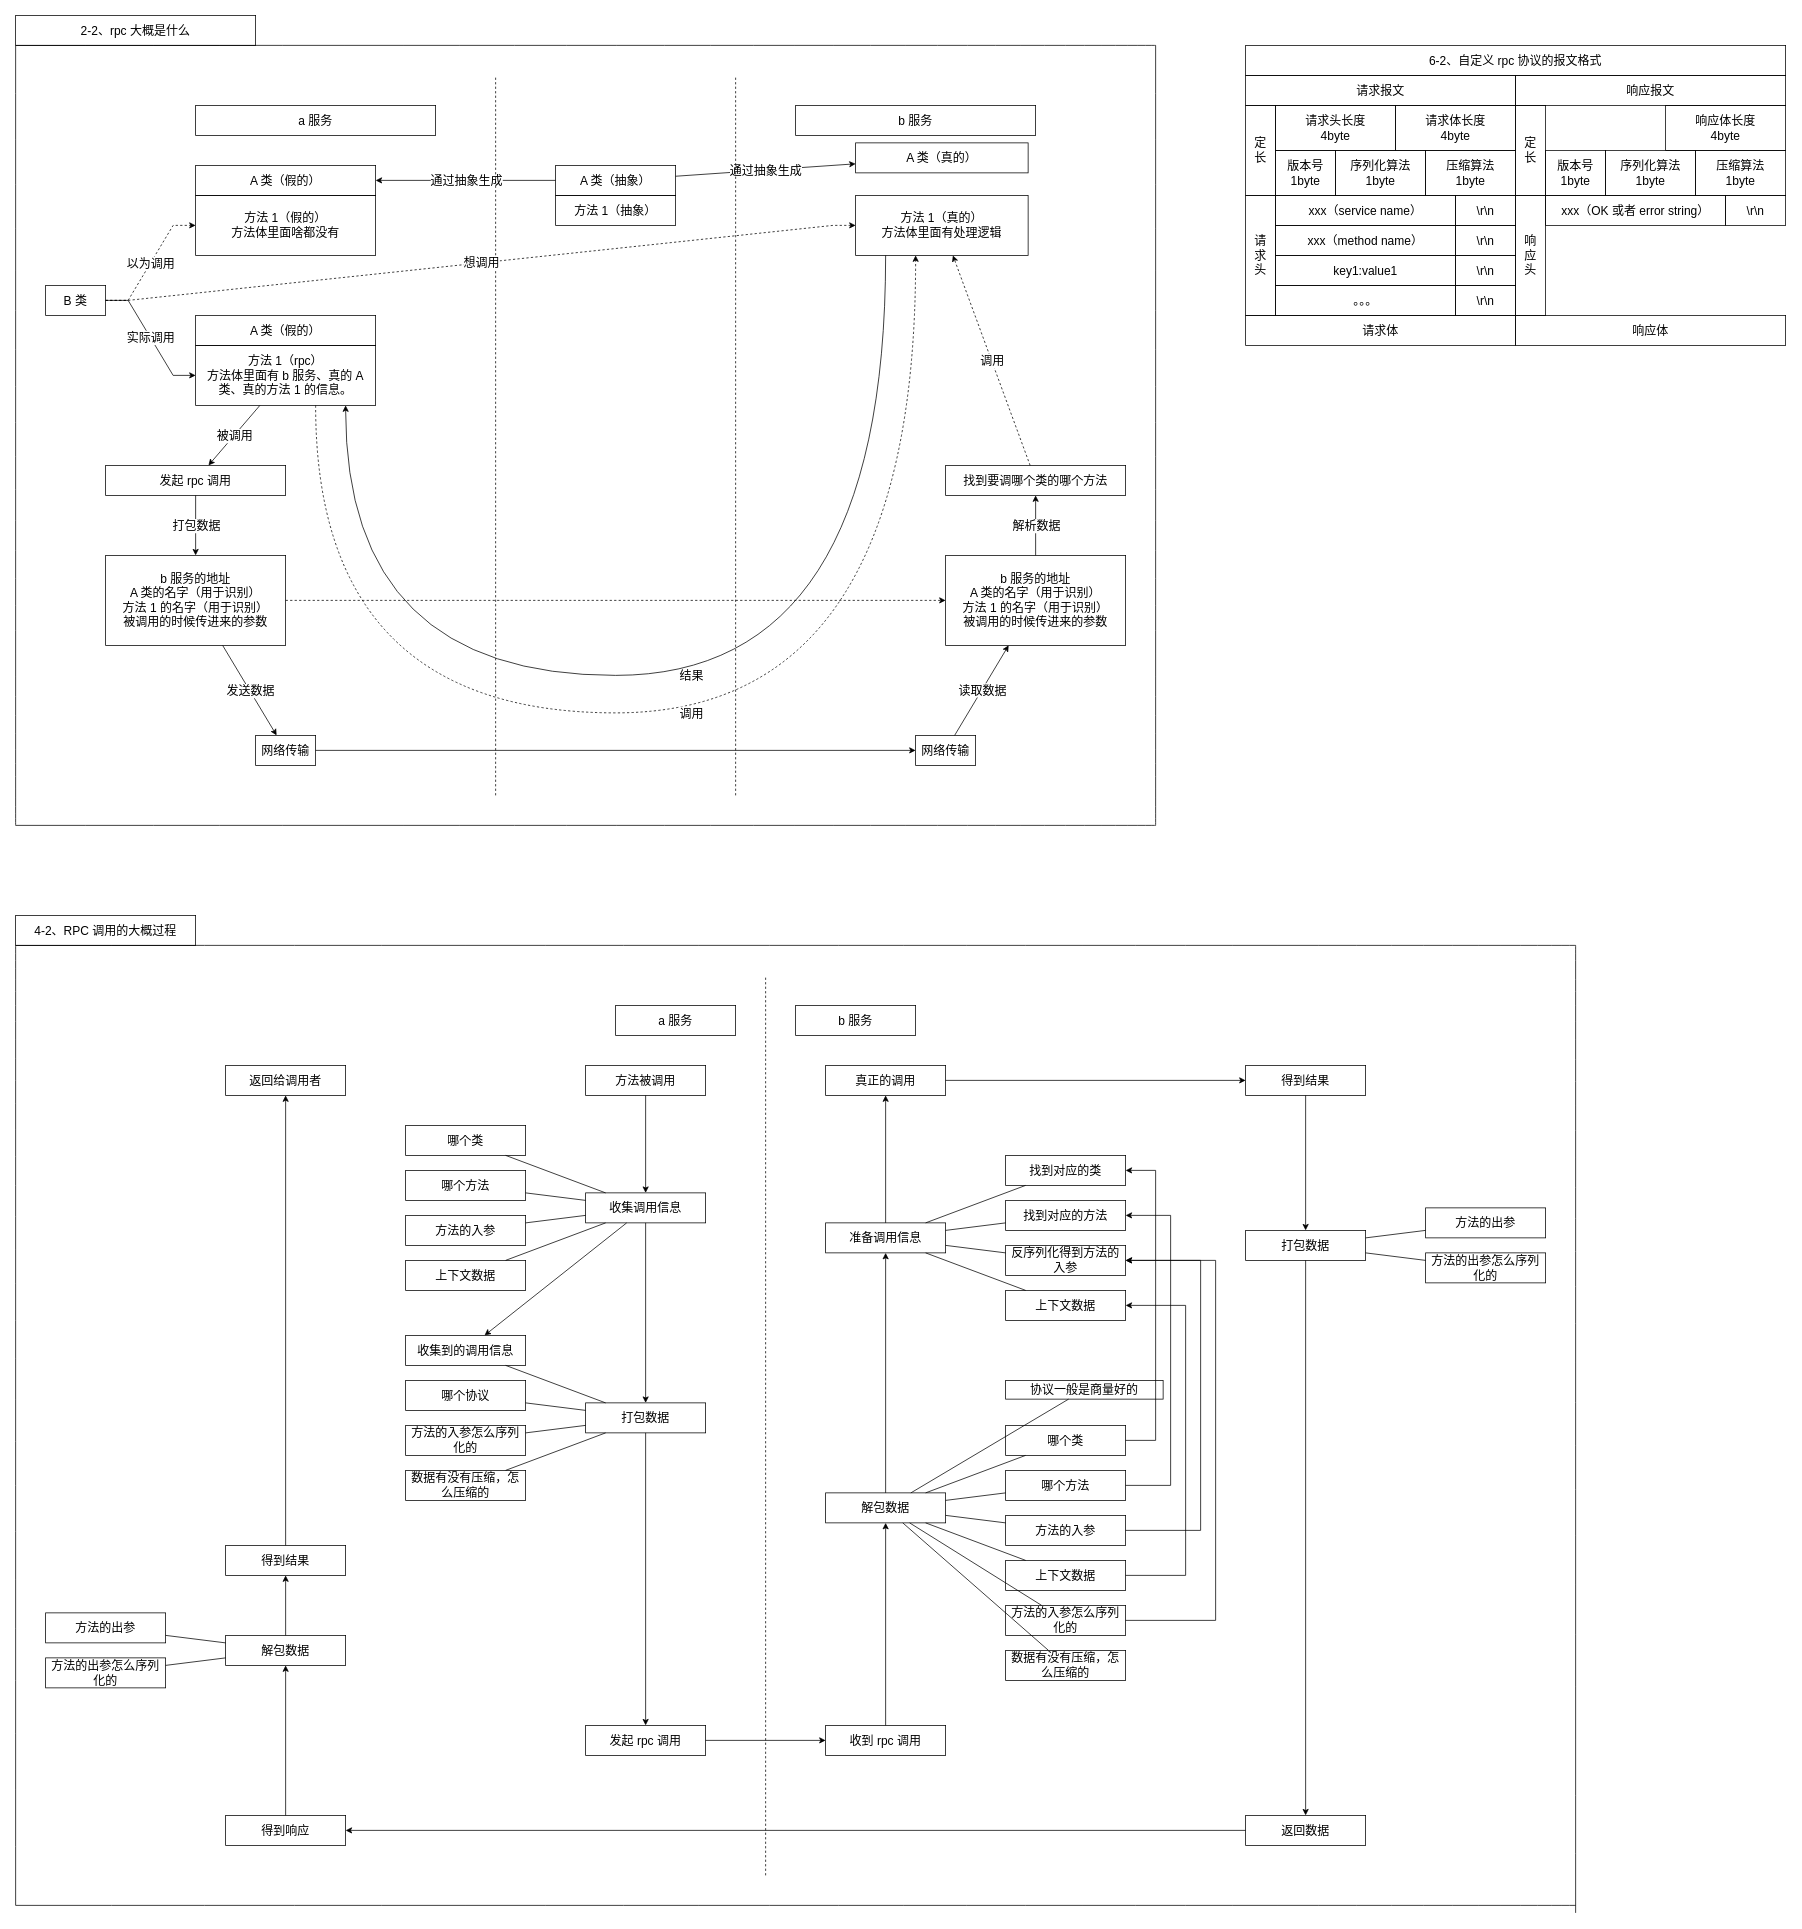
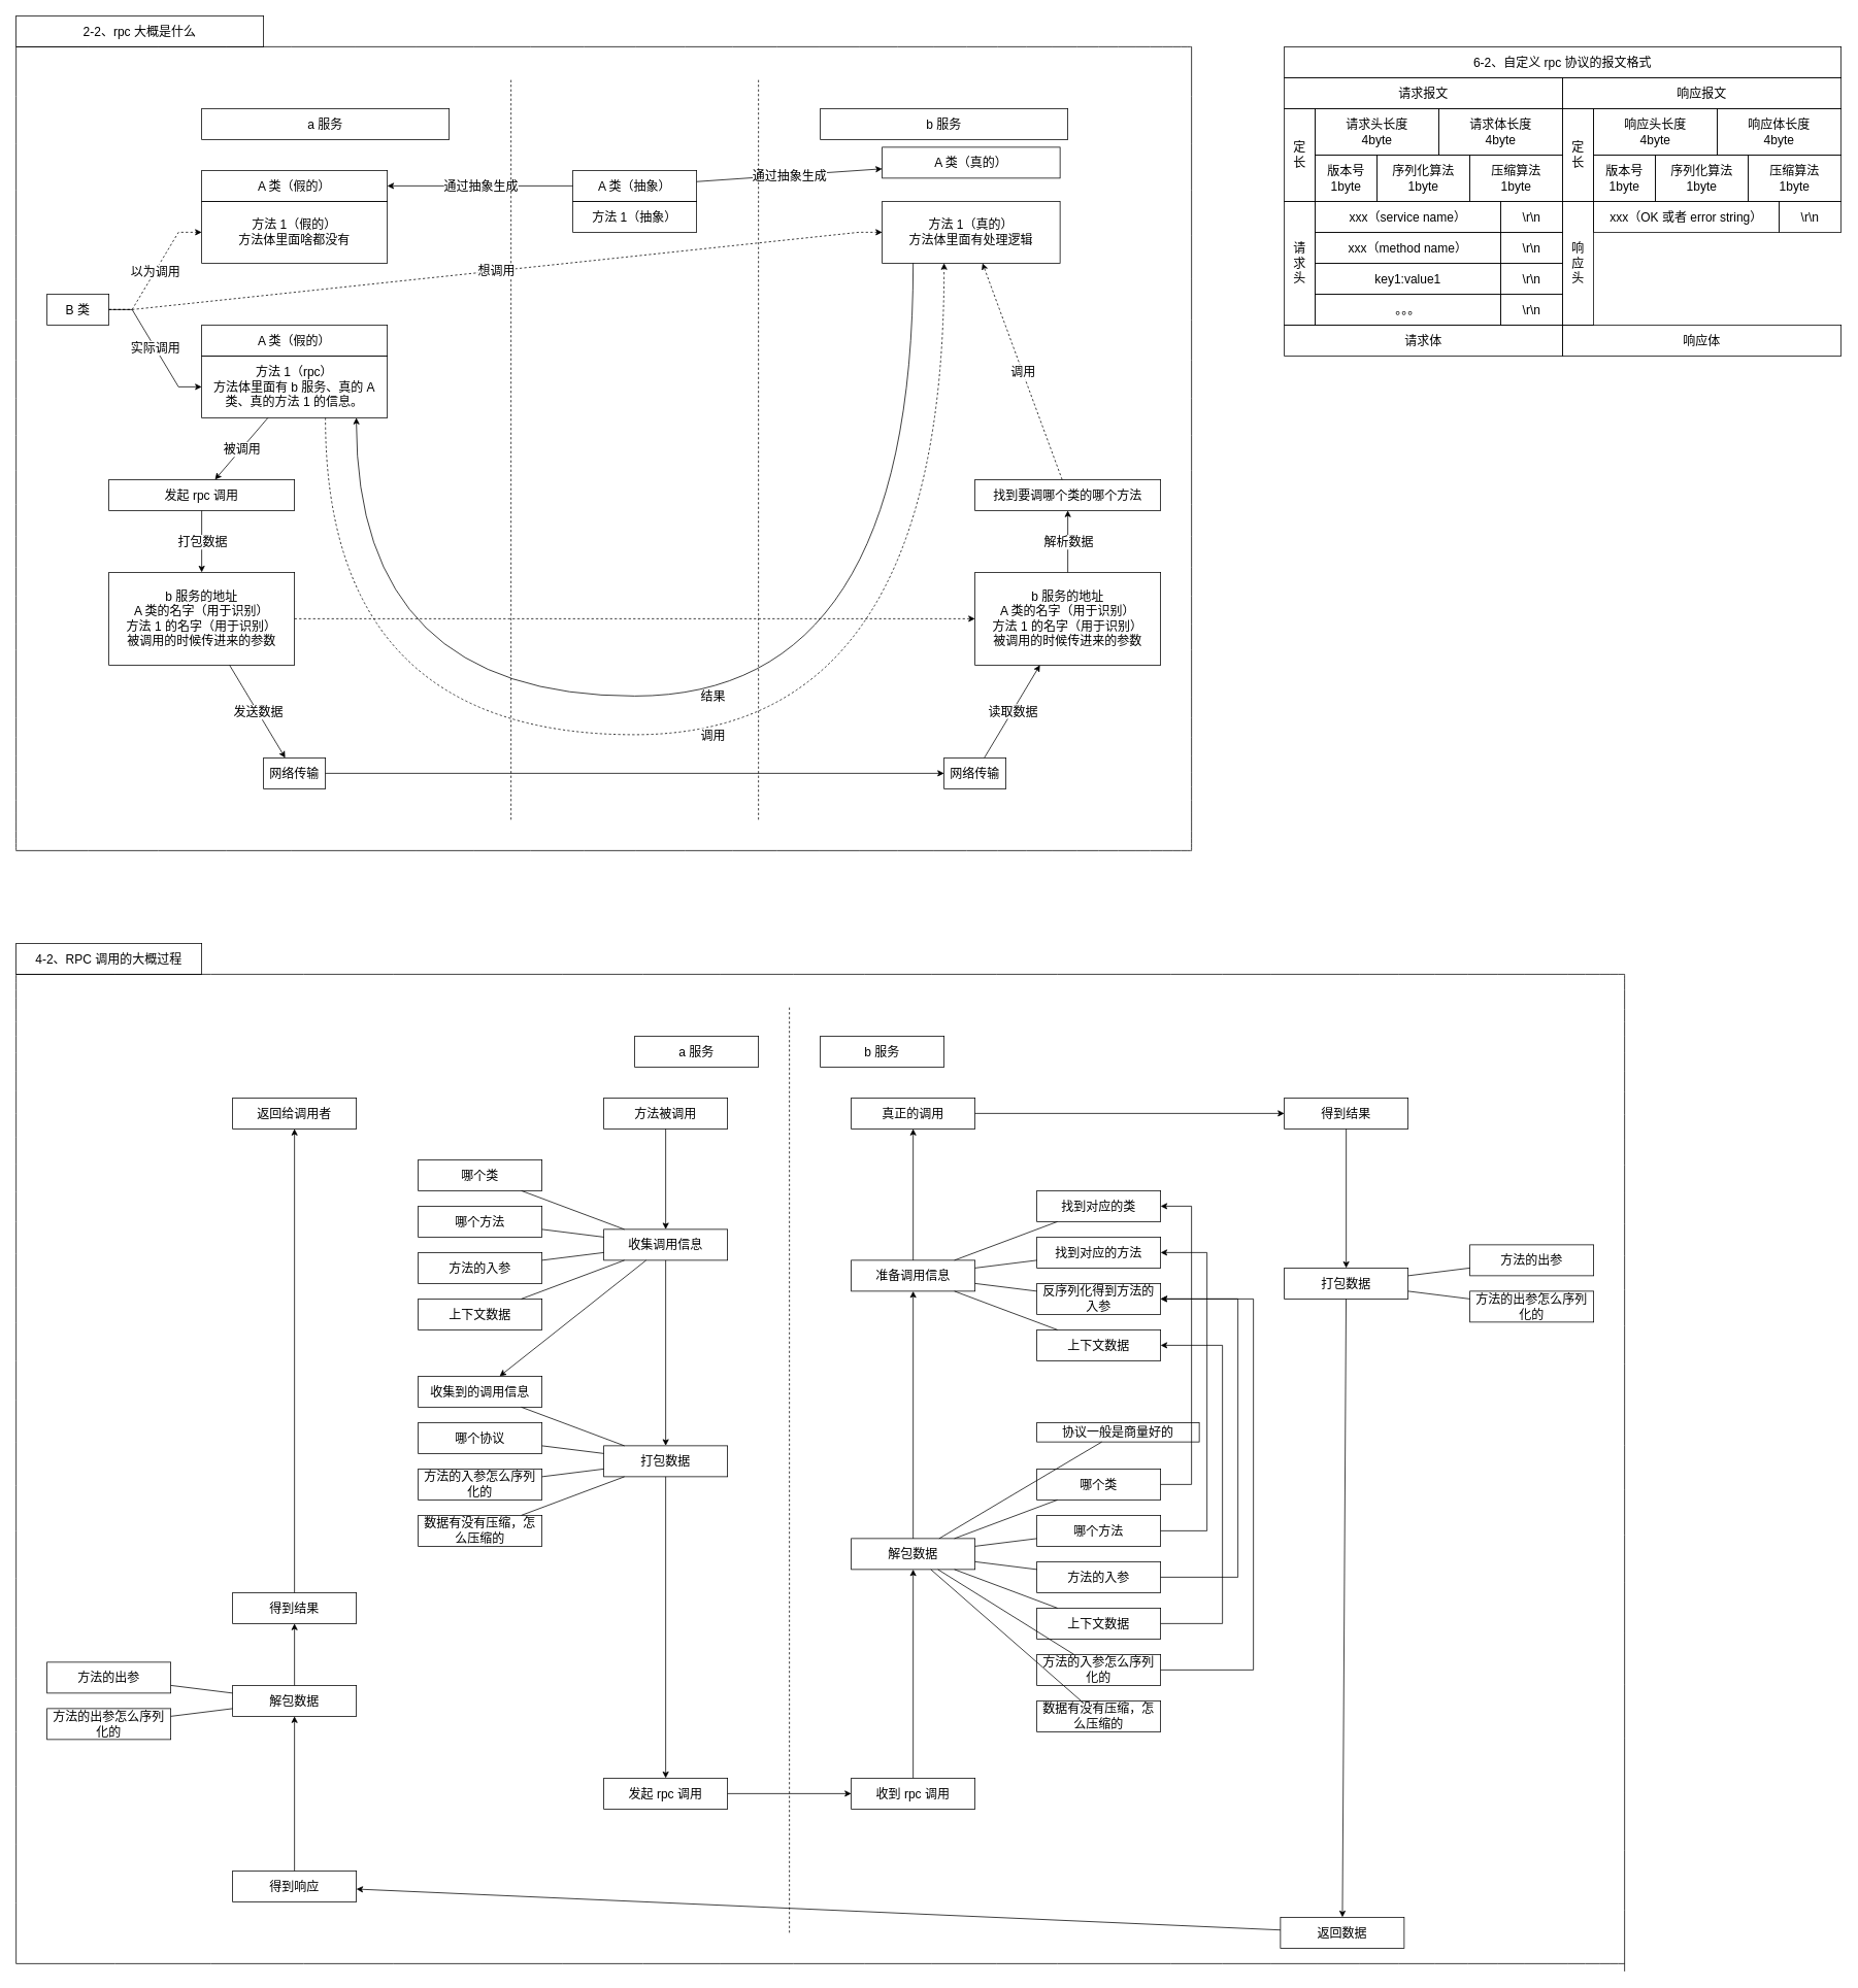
+ <mxCell id="71" value="响应头长度&lt;br style=&quot;font-size: 16px&quot;&gt;4byte" style="rounded=0;whiteSpace=wrap;html=1;fillColor=none;fontSize=16;" vertex="1" parent="1"><mxGeometry x="2060" y="140" width="160" height="60" as="geometry" /></mxCell>
- <mxCell id="97" value="返回数据" style="rounded=0;whiteSpace=wrap;html=1;fillColor=none;fontSize=16;" vertex="1" parent="1"><mxGeometry x="1660" y="2420" width="160" height="40" as="geometry" /></mxCell>
+ <mxCell id="97" value="返回数据" style="rounded=0;whiteSpace=wrap;html=1;fillColor=none;fontSize=16;" vertex="1" parent="1"><mxGeometry x="1655" y="2480" width="160" height="40" as="geometry" /></mxCell>
